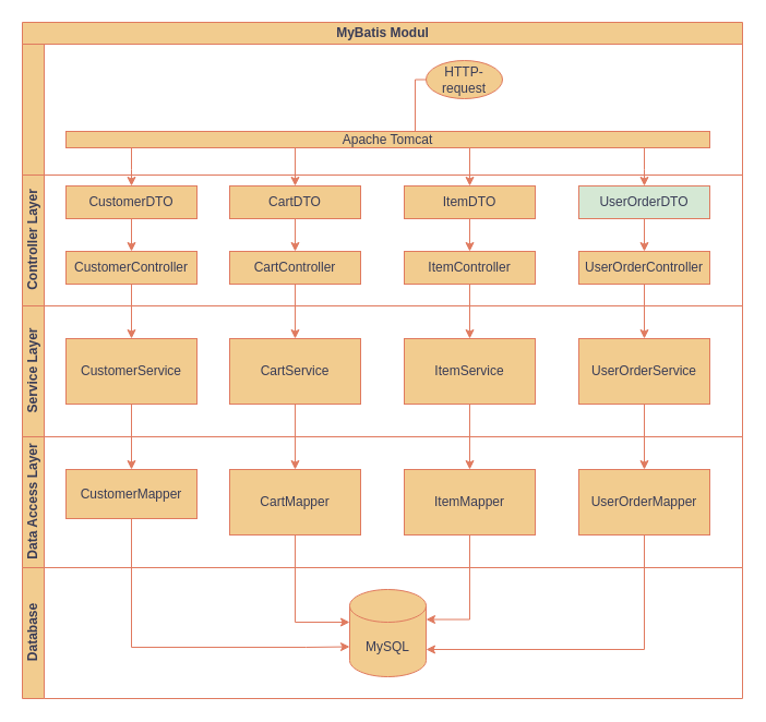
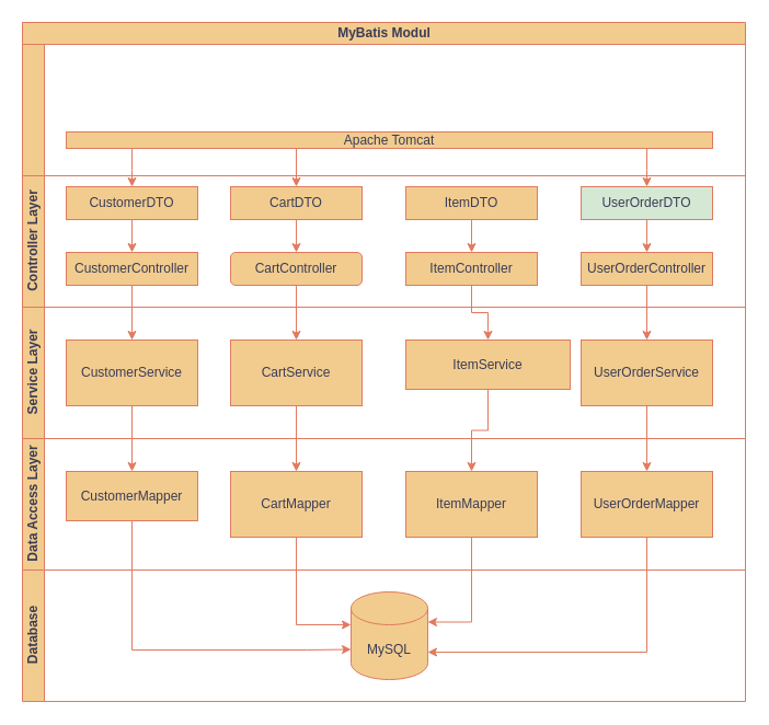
- <mxCell id="5" value="HTTP-request" style="ellipse;whiteSpace=wrap;html=1;labelBackgroundColor=none;fillColor=#F2CC8F;strokeColor=#E07A5F;fontColor=#393C56;" parent="3" vertex="1"><mxGeometry x="370" y="15" width="70" height="35" as="geometry" /></mxCell>
- <mxCell id="4" value="" style="edgeStyle=orthogonalEdgeStyle;rounded=0;orthogonalLoop=1;jettySize=auto;html=1;labelBackgroundColor=none;strokeColor=#E07A5F;fontColor=default;" parent="3" source="5" target="19" edge="1"><mxGeometry relative="1" as="geometry"><Array as="points"><mxPoint x="360" y="90" /><mxPoint x="410" y="90" /></Array></mxGeometry></mxCell>
- <mxCell id="11" value="CartController" style="rounded=0;whiteSpace=wrap;html=1;labelBackgroundColor=none;fillColor=#F2CC8F;strokeColor=#E07A5F;fontColor=#393C56;" parent="9" vertex="1"><mxGeometry x="190" y="70" width="120" height="30" as="geometry" /></mxCell>
+ <mxCell id="11" value="CartController" style="whiteSpace=wrap;html=1;labelBackgroundColor=none;fillColor=#F2CC8F;strokeColor=#E07A5F;fontColor=#393C56;rounded=1;" parent="9" vertex="1"><mxGeometry x="190" y="70" width="120" height="30" as="geometry" /></mxCell>
- <mxCell id="26" value="ItemService" style="rounded=0;whiteSpace=wrap;html=1;labelBackgroundColor=none;fillColor=#F2CC8F;strokeColor=#E07A5F;fontColor=#393C56;" parent="23" vertex="1"><mxGeometry x="350" y="30" width="120" height="60" as="geometry" /></mxCell>
+ <mxCell id="26" value="ItemService" style="rounded=0;whiteSpace=wrap;html=1;labelBackgroundColor=none;fillColor=#F2CC8F;strokeColor=#E07A5F;fontColor=#393C56;" parent="23" vertex="1"><mxGeometry x="350" y="30" width="150" height="45" as="geometry" /></mxCell>
